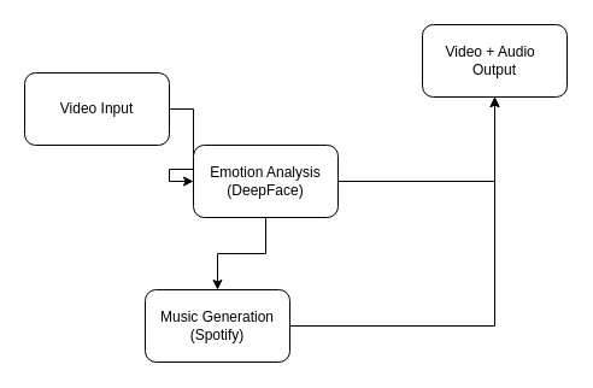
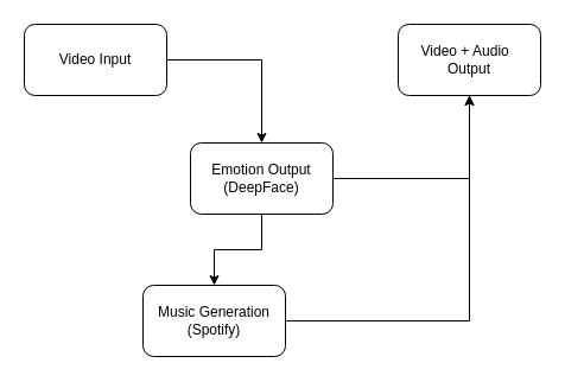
- <mxCell id="4" value="Video + Audio&amp;nbsp;&amp;nbsp; Output" style="whiteSpace=wrap;html=1;rounded=1;shadow=0;strokeWidth=1;glass=0;" vertex="1" parent="1"><mxGeometry x="350" y="20" width="120" height="60" as="geometry" /></mxCell>
+ <mxCell id="4" value="Video + Audio&amp;nbsp;&amp;nbsp; Output" style="whiteSpace=wrap;html=1;rounded=1;shadow=0;strokeWidth=1;glass=0;" vertex="1" parent="1"><mxGeometry x="335" y="20" width="120" height="60" as="geometry" /></mxCell>
- <mxCell id="3" value="Video Input" style="whiteSpace=wrap;html=1;rounded=1;shadow=0;strokeWidth=1;glass=0;" vertex="1" parent="1"><mxGeometry x="20" y="60" width="120" height="60" as="geometry" /></mxCell>
+ <mxCell id="3" value="Video Input" style="whiteSpace=wrap;html=1;rounded=1;shadow=0;strokeWidth=1;glass=0;" vertex="1" parent="1"><mxGeometry x="20" y="20" width="120" height="60" as="geometry" /></mxCell>
- <mxCell id="7" value="Emotion Analysis (DeepFace)" style="whiteSpace=wrap;html=1;rounded=1;shadow=0;strokeWidth=1;glass=0;" vertex="1" parent="1"><mxGeometry x="160" y="120" width="120" height="60" as="geometry" /></mxCell>
+ <mxCell id="7" value="Emotion Output (DeepFace)" style="whiteSpace=wrap;html=1;rounded=1;shadow=0;strokeWidth=1;glass=0;" vertex="1" parent="1"><mxGeometry x="160" y="120" width="120" height="60" as="geometry" /></mxCell>
